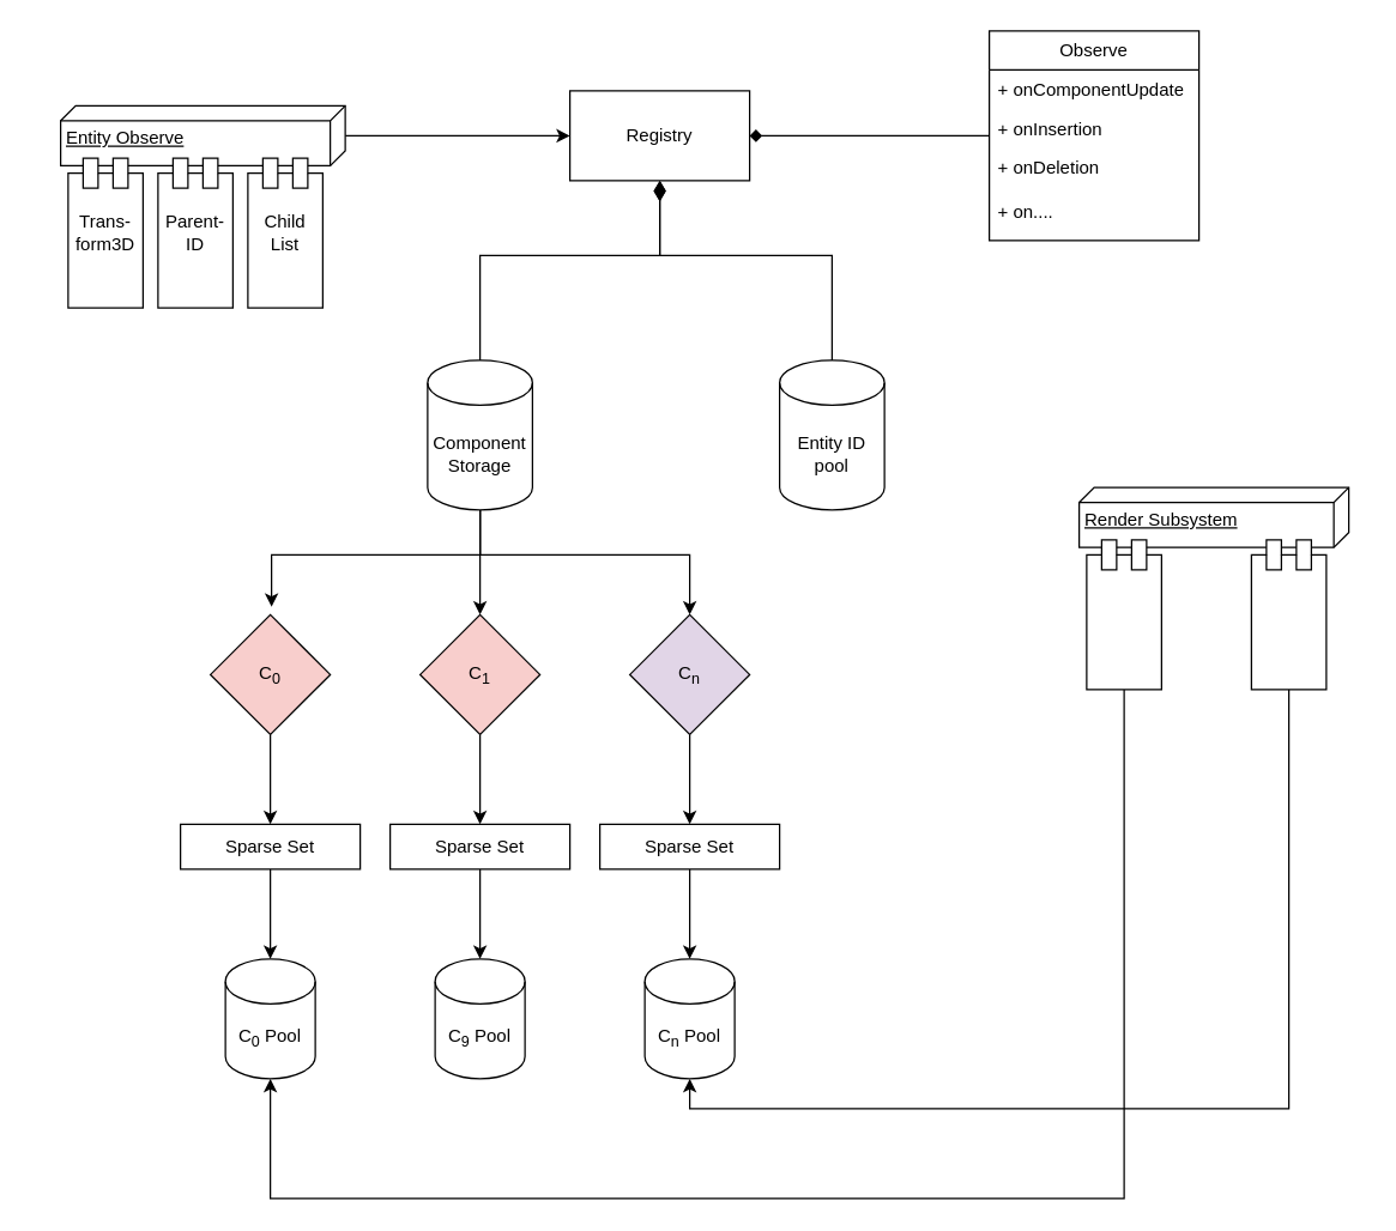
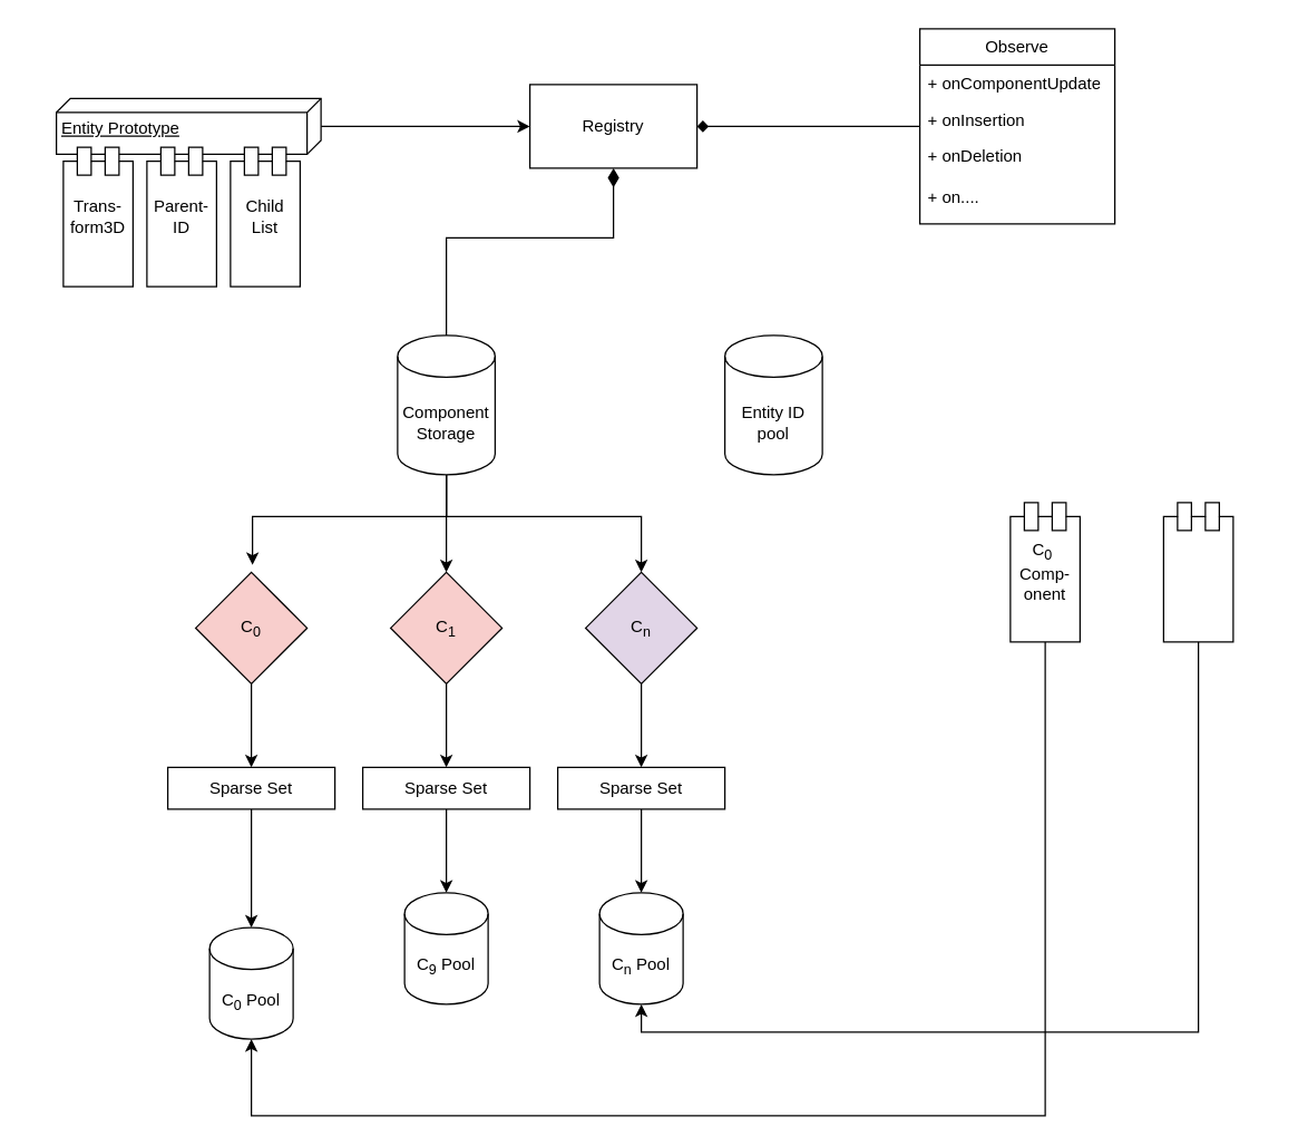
- <mxCell id="3" value="Entity Observe&lt;br&gt;" style="verticalAlign=top;align=left;spacingTop=8;spacingLeft=2;spacingRight=12;shape=cube;size=10;direction=south;fontStyle=4;html=1;whiteSpace=wrap;" vertex="1" parent="1"><mxGeometry x="40" y="70" width="190" height="40" as="geometry" /></mxCell>
+ <mxCell id="3" value="Entity Prototype&lt;br&gt;" style="verticalAlign=top;align=left;spacingTop=8;spacingLeft=2;spacingRight=12;shape=cube;size=10;direction=south;fontStyle=4;html=1;whiteSpace=wrap;" vertex="1" parent="1"><mxGeometry x="40" y="70" width="190" height="40" as="geometry" /></mxCell>
- <mxCell id="11" style="edgeStyle=orthogonalEdgeStyle;rounded=0;orthogonalLoop=1;jettySize=auto;html=1;endArrow=none;endFill=0;startArrow=diamondThin;startFill=1;startSize=11;" edge="1" parent="1" source="12" target="32"><mxGeometry relative="1" as="geometry"><Array as="points"><mxPoint x="440" y="170" /><mxPoint x="555" y="170" /></Array></mxGeometry></mxCell>
- <mxCell id="33" value="Render Subsystem" style="verticalAlign=top;align=left;spacingTop=8;spacingLeft=2;spacingRight=12;shape=cube;size=10;direction=south;fontStyle=4;html=1;whiteSpace=wrap;" vertex="1" parent="1"><mxGeometry x="720" y="325" width="180" height="40" as="geometry" /></mxCell>
+ <mxCell id="35" value="C&lt;sub&gt;0&lt;/sub&gt;&amp;nbsp;&lt;br&gt;Comp-onent" style="text;html=1;strokeColor=none;fillColor=none;align=center;verticalAlign=middle;whiteSpace=wrap;rounded=0;" vertex="1" parent="1"><mxGeometry x="730" y="395" width="40" height="30" as="geometry" /></mxCell>
- <mxCell id="22" value="C&lt;sub&gt;0&lt;/sub&gt;&amp;nbsp;Pool" style="shape=cylinder3;whiteSpace=wrap;html=1;boundedLbl=1;backgroundOutline=1;size=15;" vertex="1" parent="1"><mxGeometry x="150" y="640" width="60" height="80" as="geometry" /></mxCell>
+ <mxCell id="22" value="C&lt;sub&gt;0&lt;/sub&gt;&amp;nbsp;Pool" style="shape=cylinder3;whiteSpace=wrap;html=1;boundedLbl=1;backgroundOutline=1;size=15;" vertex="1" parent="1"><mxGeometry x="150" y="665" width="60" height="80" as="geometry" /></mxCell>
